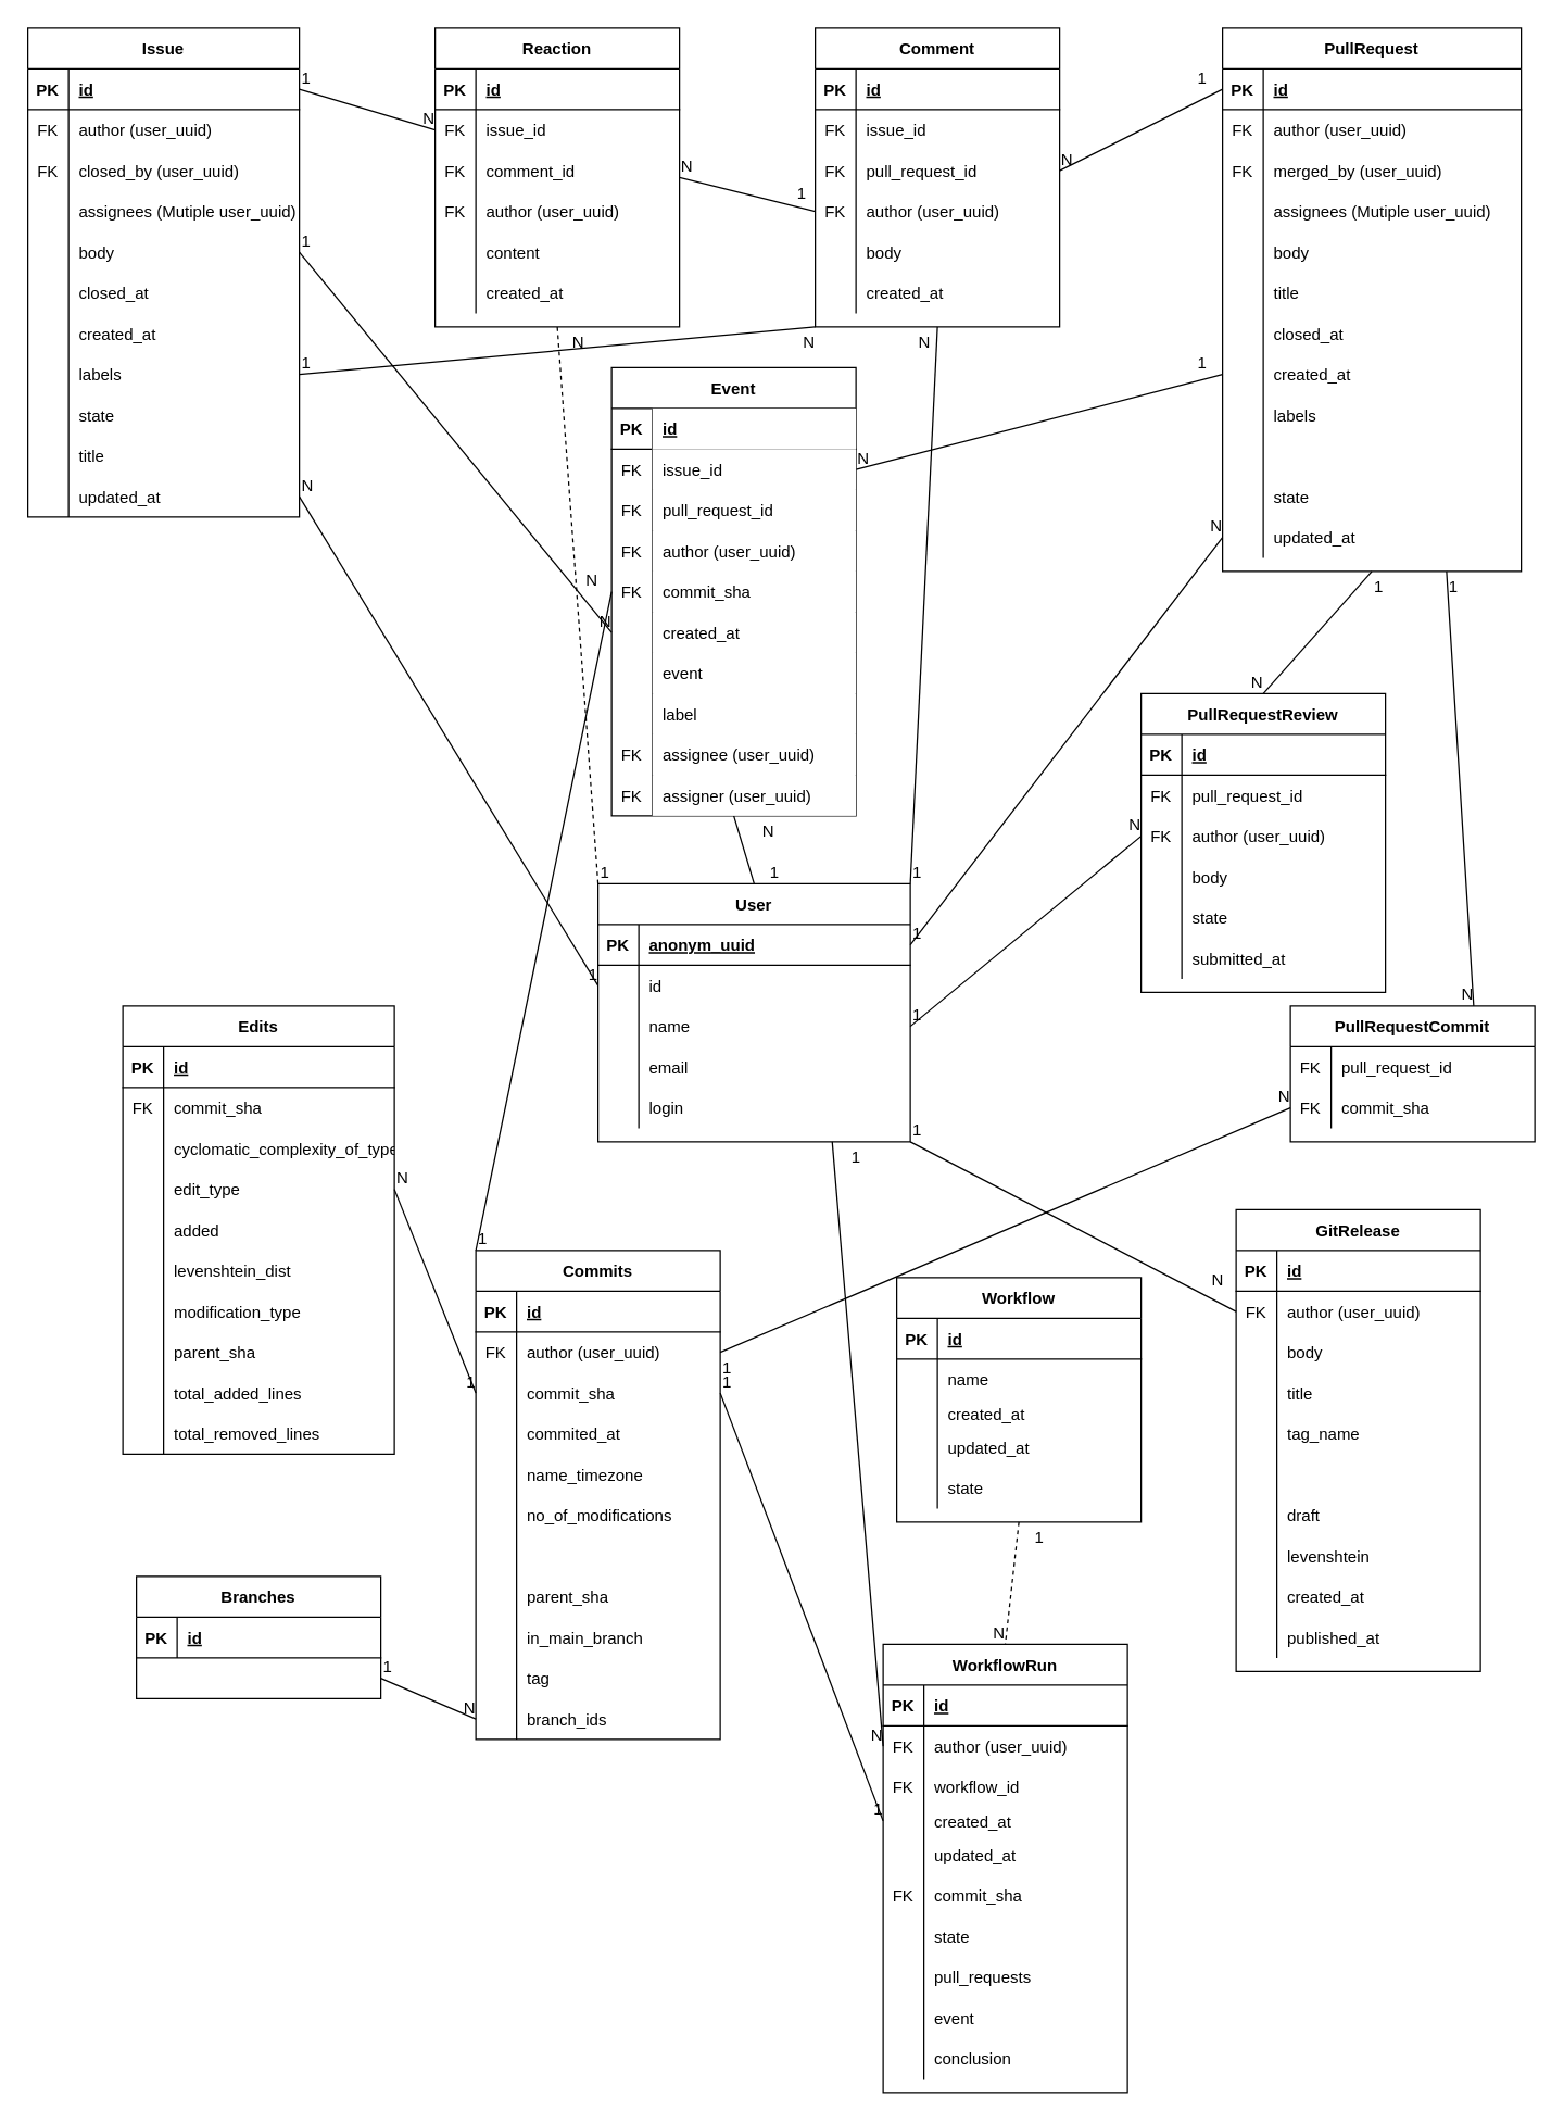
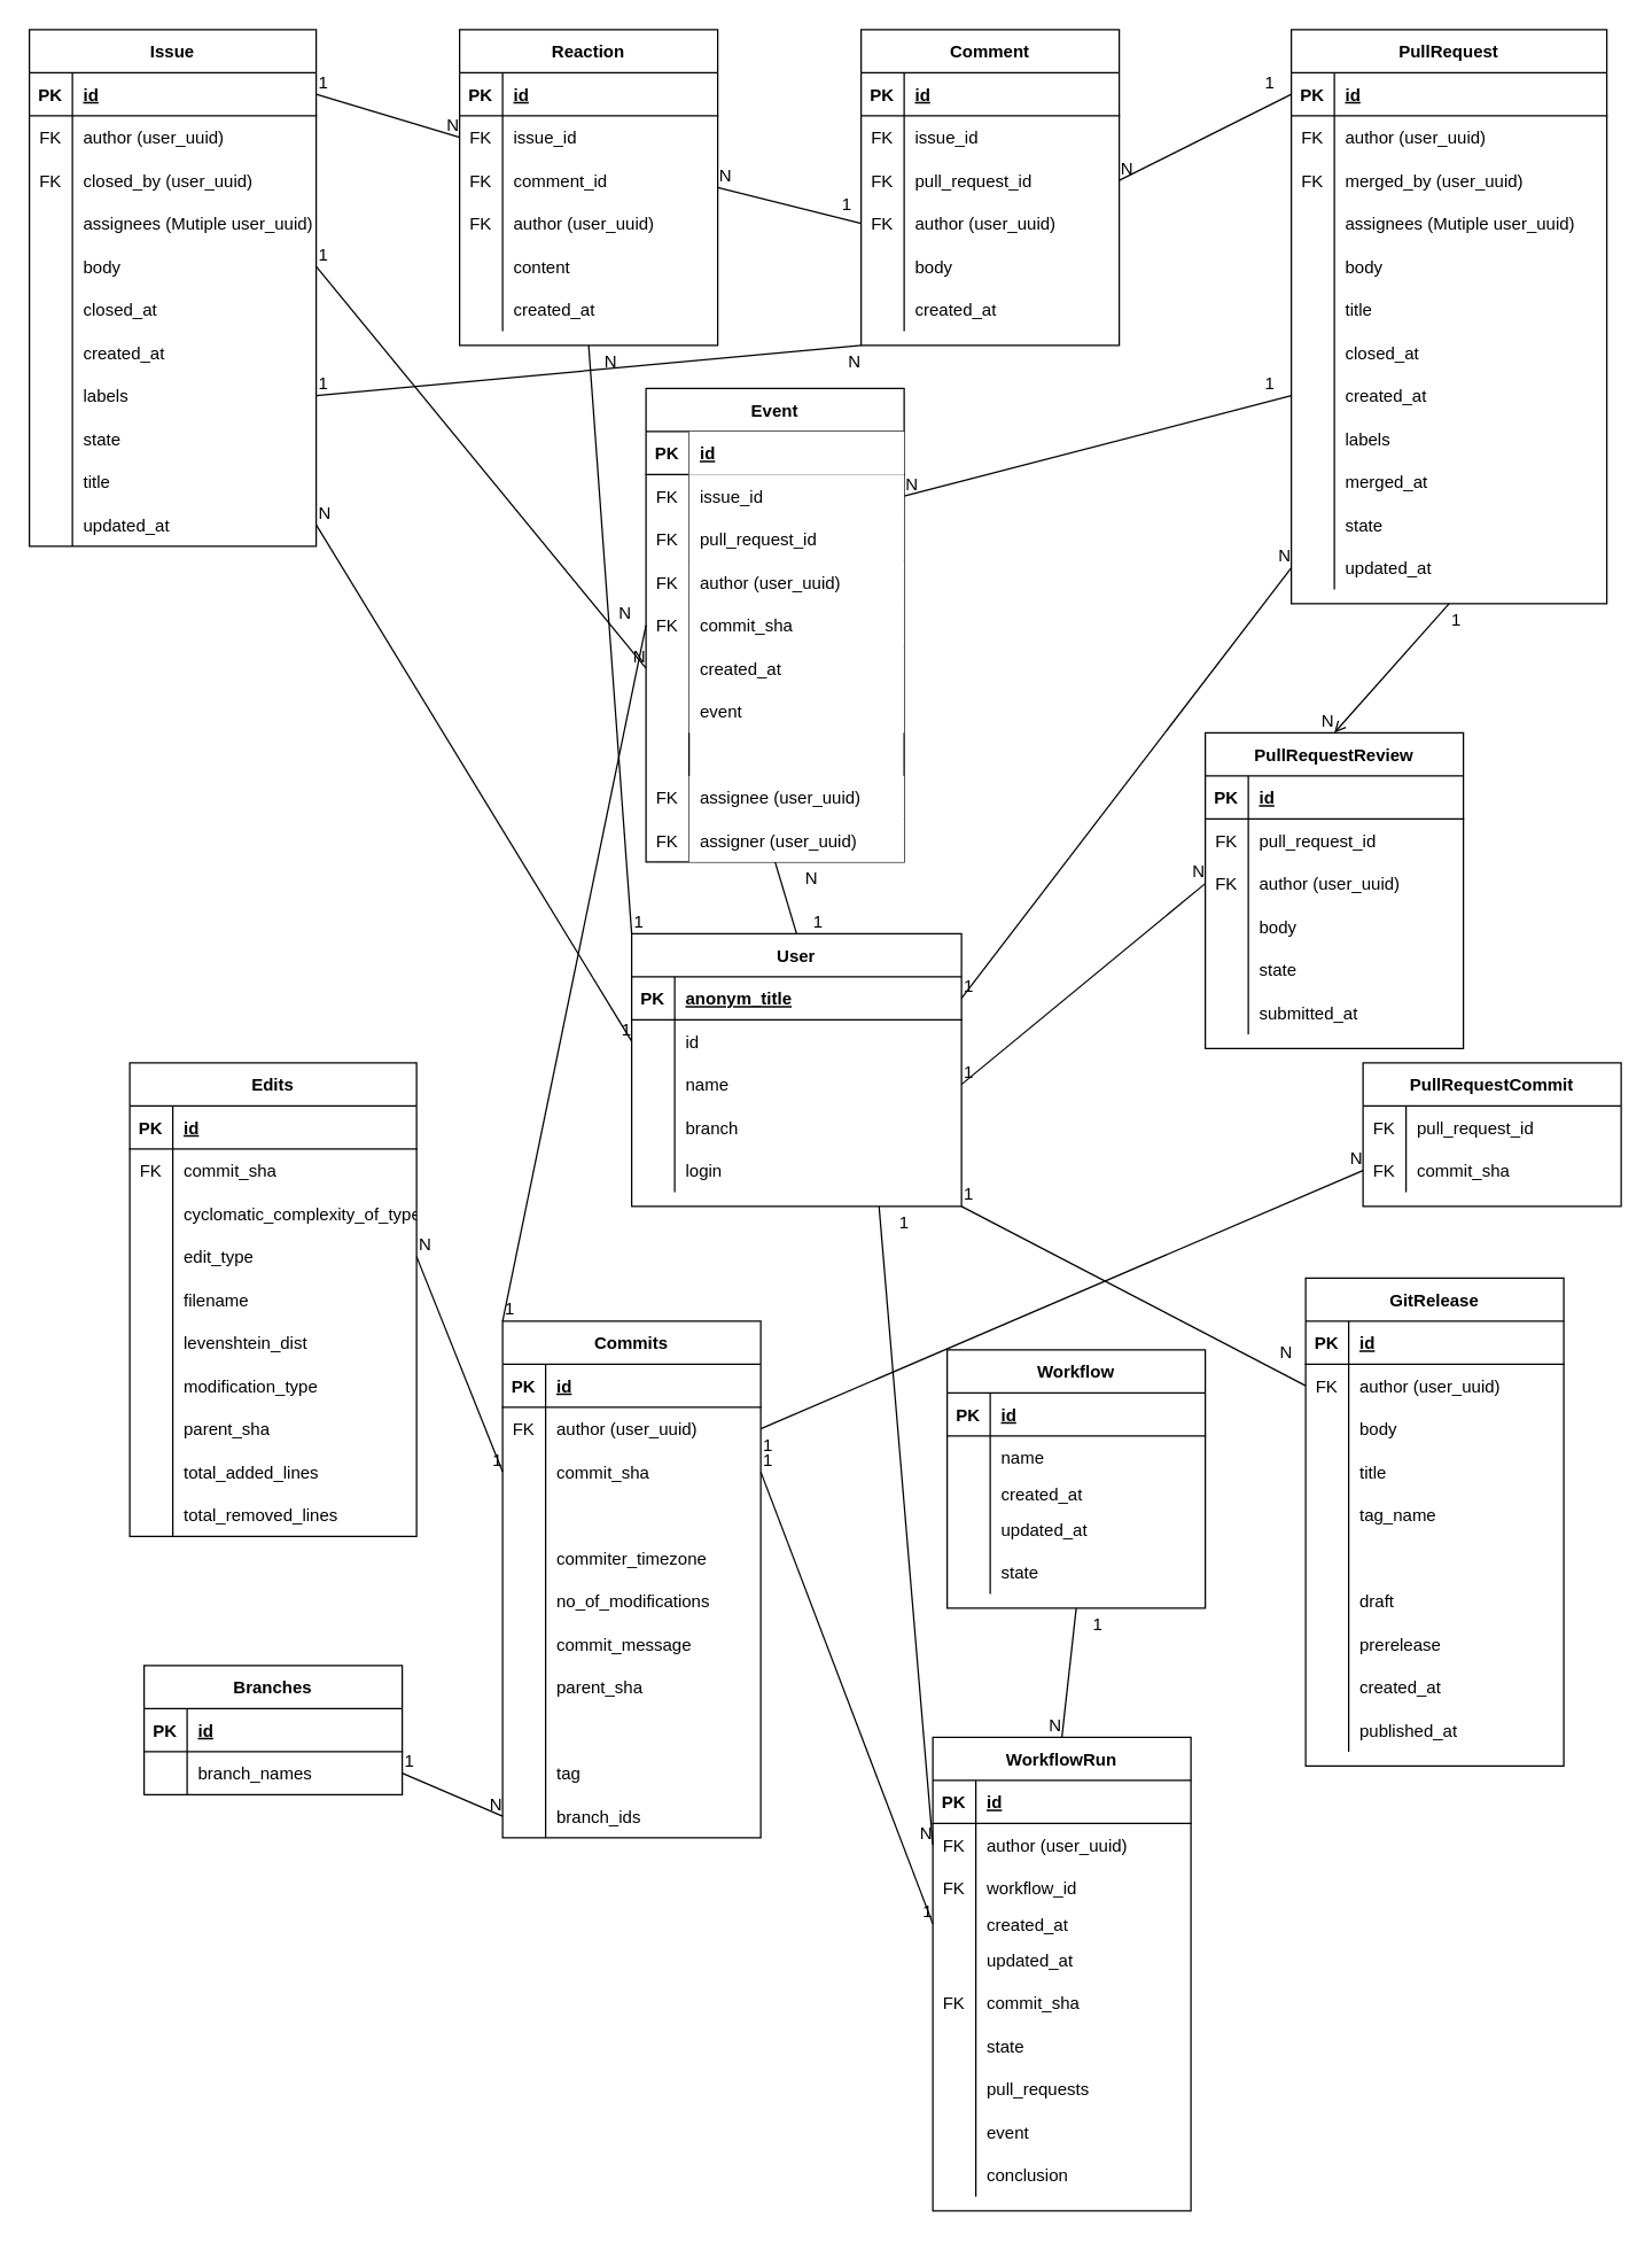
+ <mxCell id="120" value="merged_at" style="shape=partialRectangle;connectable=0;fillColor=none;top=0;left=0;bottom=0;right=0;align=left;spacingLeft=6;overflow=hidden;" parent="118" vertex="1"><mxGeometry x="30" width="190" height="30" as="geometry" /></mxCell>
- <mxCell id="161" value="" style="endArrow=none;html=1;rounded=0;entryX=0.5;entryY=1;entryDx=0;entryDy=0;exitX=0;exitY=0;exitDx=0;exitDy=0;dashed=1;" parent="1" source="74" target="55" edge="1"><mxGeometry relative="1" as="geometry"><mxPoint x="740" y="650" as="sourcePoint" /><mxPoint x="900" y="650" as="targetPoint" /></mxGeometry></mxCell>
+ <mxCell id="161" value="" style="endArrow=none;html=1;rounded=0;entryX=0.5;entryY=1;entryDx=0;entryDy=0;exitX=0;exitY=0;exitDx=0;exitDy=0;" parent="1" source="74" target="55" edge="1"><mxGeometry relative="1" as="geometry"><mxPoint x="740" y="650" as="sourcePoint" /><mxPoint x="900" y="650" as="targetPoint" /></mxGeometry></mxCell>
- <mxCell id="158" value="" style="endArrow=none;html=1;rounded=0;exitX=1;exitY=0;exitDx=0;exitDy=0;entryX=0.5;entryY=1;entryDx=0;entryDy=0;" parent="1" source="74" target="36" edge="1"><mxGeometry relative="1" as="geometry"><mxPoint x="630" y="620" as="sourcePoint" /><mxPoint x="790" y="620" as="targetPoint" /></mxGeometry></mxCell>
- <mxCell id="159" value="1" style="resizable=0;html=1;align=left;verticalAlign=bottom;" parent="158" connectable="0" vertex="1"><mxGeometry x="-1" relative="1" as="geometry" /></mxCell>
- <mxCell id="160" value="N" style="resizable=0;html=1;align=right;verticalAlign=bottom;" parent="158" connectable="0" vertex="1"><mxGeometry x="1" relative="1" as="geometry"><mxPoint x="-5.03" y="19.82" as="offset" /></mxGeometry></mxCell>
- <mxCell id="164" value="" style="endArrow=none;html=1;rounded=0;entryX=0.5;entryY=0;entryDx=0;entryDy=0;exitX=0.5;exitY=1;exitDx=0;exitDy=0;" parent="1" source="90" target="127" edge="1"><mxGeometry relative="1" as="geometry"><mxPoint x="780" y="800" as="sourcePoint" /><mxPoint x="700" y="830" as="targetPoint" /></mxGeometry></mxCell>
+ <mxCell id="164" value="" style="endArrow=open;html=1;rounded=0;entryX=0.5;entryY=0;entryDx=0;entryDy=0;exitX=0.5;exitY=1;exitDx=0;exitDy=0;" parent="1" source="90" target="127" edge="1"><mxGeometry relative="1" as="geometry"><mxPoint x="780" y="800" as="sourcePoint" /><mxPoint x="700" y="830" as="targetPoint" /></mxGeometry></mxCell>
- <mxCell id="206" value="label" style="shape=partialRectangle;connectable=0;top=0;left=0;bottom=0;right=0;align=left;spacingLeft=6;overflow=hidden;" parent="204" vertex="1"><mxGeometry x="30" width="150" height="30" as="geometry" /></mxCell>
- <mxCell id="393" value="" style="endArrow=none;html=1;rounded=0;entryX=0.75;entryY=0;entryDx=0;entryDy=0;exitX=0.75;exitY=1;exitDx=0;exitDy=0;" edge="1" parent="1" source="90" target="386"><mxGeometry relative="1" as="geometry"><mxPoint x="1020" y="430" as="sourcePoint" /><mxPoint x="940" y="520" as="targetPoint" /></mxGeometry></mxCell>
- <mxCell id="394" value="1" style="resizable=0;html=1;align=left;verticalAlign=bottom;" connectable="0" vertex="1" parent="393"><mxGeometry x="-1" relative="1" as="geometry"><mxPoint y="20" as="offset" /></mxGeometry></mxCell>
- <mxCell id="395" value="N" style="resizable=0;html=1;align=right;verticalAlign=bottom;" connectable="0" vertex="1" parent="393"><mxGeometry x="1" relative="1" as="geometry" /></mxCell>
- <mxCell id="77" value="anonym_uuid" style="shape=partialRectangle;connectable=0;fillColor=none;top=0;left=0;bottom=0;right=0;align=left;spacingLeft=6;fontStyle=5;overflow=hidden;" parent="75" vertex="1"><mxGeometry x="30" width="200" height="30" as="geometry" /></mxCell>
+ <mxCell id="77" value="anonym_title" style="shape=partialRectangle;connectable=0;fillColor=none;top=0;left=0;bottom=0;right=0;align=left;spacingLeft=6;fontStyle=5;overflow=hidden;" parent="75" vertex="1"><mxGeometry x="30" width="200" height="30" as="geometry" /></mxCell>
- <mxCell id="86" value="email" style="shape=partialRectangle;connectable=0;fillColor=none;top=0;left=0;bottom=0;right=0;align=left;spacingLeft=6;overflow=hidden;" parent="84" vertex="1"><mxGeometry x="30" width="200" height="30" as="geometry" /></mxCell>
+ <mxCell id="86" value="branch" style="shape=partialRectangle;connectable=0;fillColor=none;top=0;left=0;bottom=0;right=0;align=left;spacingLeft=6;overflow=hidden;" parent="84" vertex="1"><mxGeometry x="30" width="200" height="30" as="geometry" /></mxCell>
- <mxCell id="262" value="added" style="shape=partialRectangle;connectable=0;fillColor=none;top=0;left=0;bottom=0;right=0;align=left;spacingLeft=6;overflow=hidden;" parent="260" vertex="1"><mxGeometry x="30" width="170" height="30" as="geometry" /></mxCell>
+ <mxCell id="262" value="filename" style="shape=partialRectangle;connectable=0;fillColor=none;top=0;left=0;bottom=0;right=0;align=left;spacingLeft=6;overflow=hidden;" parent="260" vertex="1"><mxGeometry x="30" width="170" height="30" as="geometry" /></mxCell>
- <mxCell id="225" value="commited_at" style="shape=partialRectangle;connectable=0;fillColor=none;top=0;left=0;bottom=0;right=0;align=left;spacingLeft=6;overflow=hidden;" parent="223" vertex="1"><mxGeometry x="30" width="150" height="30" as="geometry" /></mxCell>
- <mxCell id="228" value="name_timezone" style="shape=partialRectangle;connectable=0;fillColor=none;top=0;left=0;bottom=0;right=0;align=left;spacingLeft=6;overflow=hidden;" parent="226" vertex="1"><mxGeometry x="30" width="150" height="30" as="geometry" /></mxCell>
+ <mxCell id="228" value="commiter_timezone" style="shape=partialRectangle;connectable=0;fillColor=none;top=0;left=0;bottom=0;right=0;align=left;spacingLeft=6;overflow=hidden;" parent="226" vertex="1"><mxGeometry x="30" width="150" height="30" as="geometry" /></mxCell>
+ <mxCell id="234" value="commit_message" style="shape=partialRectangle;connectable=0;fillColor=none;top=0;left=0;bottom=0;right=0;align=left;spacingLeft=6;overflow=hidden;" parent="232" vertex="1"><mxGeometry x="30" width="150" height="30" as="geometry" /></mxCell>
- <mxCell id="333" value="levenshtein" style="shape=partialRectangle;connectable=0;fillColor=none;top=0;left=0;bottom=0;right=0;align=left;spacingLeft=6;overflow=hidden;" parent="331" vertex="1"><mxGeometry x="30" width="150" height="30" as="geometry" /></mxCell>
+ <mxCell id="333" value="prerelease" style="shape=partialRectangle;connectable=0;fillColor=none;top=0;left=0;bottom=0;right=0;align=left;spacingLeft=6;overflow=hidden;" parent="331" vertex="1"><mxGeometry x="30" width="150" height="30" as="geometry" /></mxCell>
- <mxCell id="377" value="" style="endArrow=none;html=1;rounded=0;entryX=0.5;entryY=0;entryDx=0;entryDy=0;exitX=0.5;exitY=1;exitDx=0;exitDy=0;dashed=1;" parent="1" source="281" target="346" edge="1"><mxGeometry relative="1" as="geometry"><mxPoint x="750" y="1140" as="sourcePoint" /><mxPoint x="840" y="1160" as="targetPoint" /></mxGeometry></mxCell>
+ <mxCell id="377" value="" style="endArrow=none;html=1;rounded=0;entryX=0.5;entryY=0;entryDx=0;entryDy=0;exitX=0.5;exitY=1;exitDx=0;exitDy=0;" parent="1" source="281" target="346" edge="1"><mxGeometry relative="1" as="geometry"><mxPoint x="750" y="1140" as="sourcePoint" /><mxPoint x="840" y="1160" as="targetPoint" /></mxGeometry></mxCell>
- <mxCell id="240" value="in_main_branch" style="shape=partialRectangle;connectable=0;fillColor=none;top=0;left=0;bottom=0;right=0;align=left;spacingLeft=6;overflow=hidden;" parent="238" vertex="1"><mxGeometry x="30" width="150" height="30" as="geometry" /></mxCell>
+ <mxCell id="306" value="branch_names" style="shape=partialRectangle;connectable=0;fillColor=none;top=0;left=0;bottom=0;right=0;align=left;spacingLeft=6;fontStyle=0;overflow=hidden;" parent="304" vertex="1"><mxGeometry x="30" width="150" height="30" as="geometry" /></mxCell>
